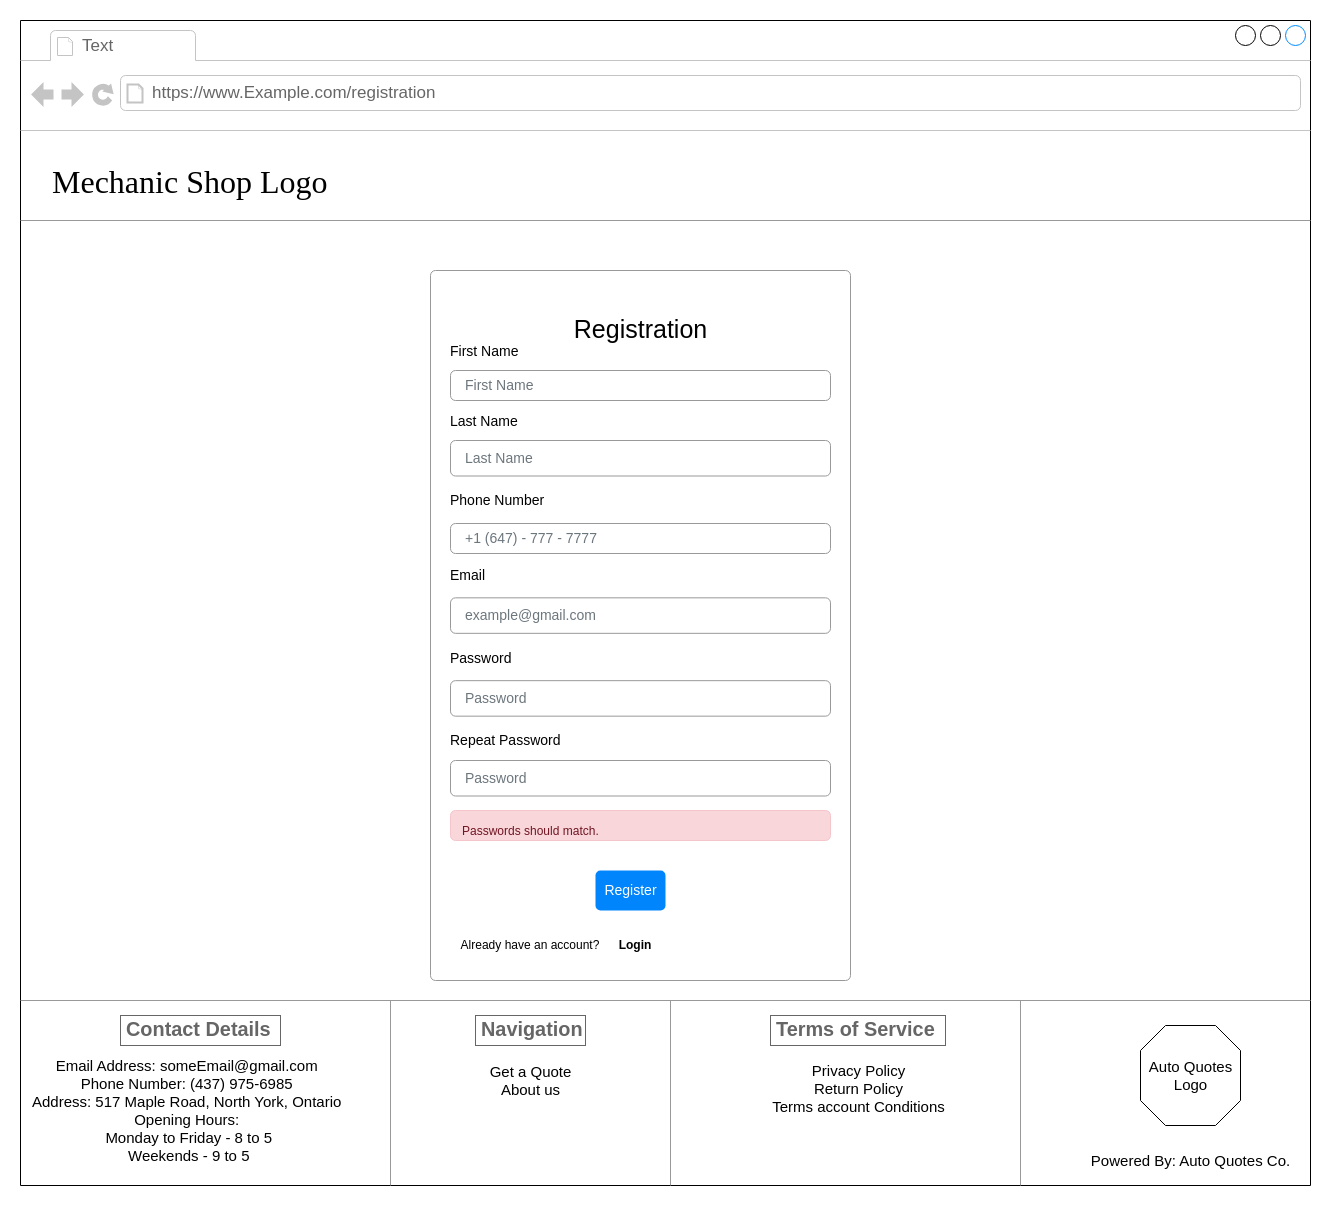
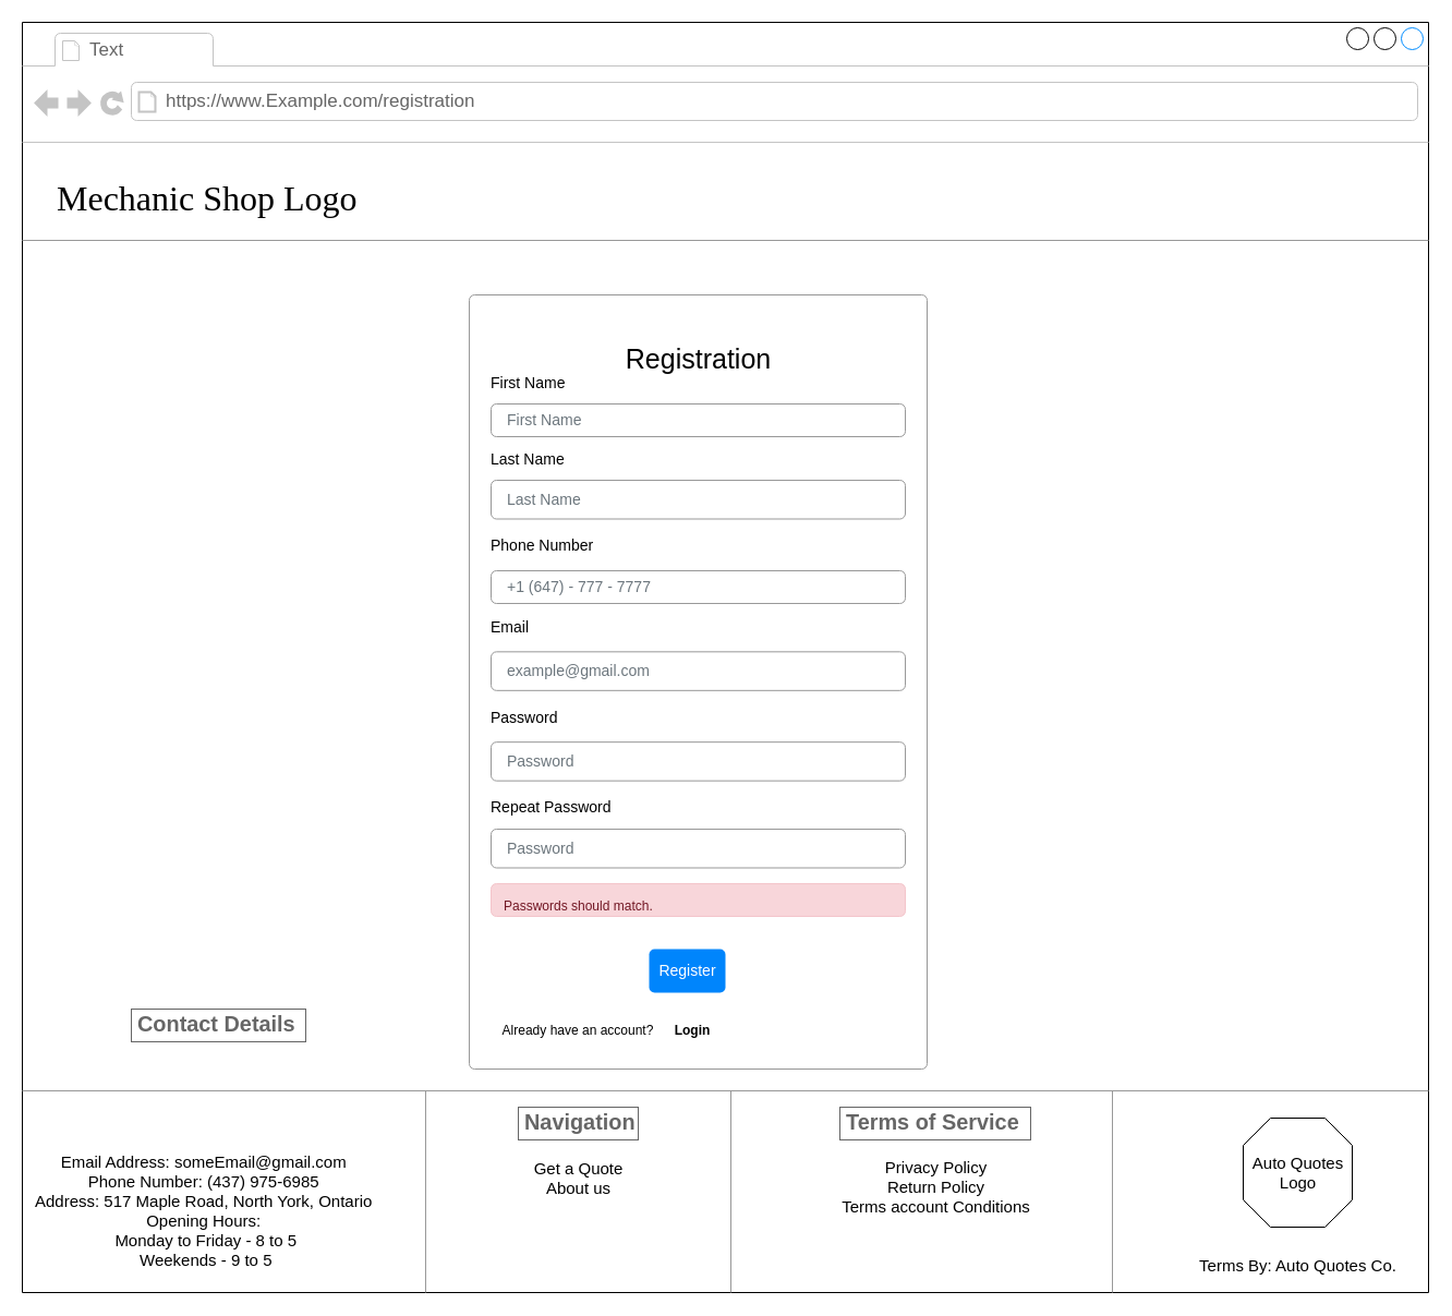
- <mxCell id="30" value="&lt;h3&gt;Contact Details&lt;/h3&gt;" style="strokeWidth=1;shadow=0;dashed=0;align=center;html=1;shape=mxgraph.mockup.text.textBox;fontColor=#666666;align=left;fontSize=17;spacingLeft=4;spacingTop=-3;strokeColor=#666666;mainText=" parent="1" vertex="1"><mxGeometry x="120" y="1015" width="160" height="30" as="geometry" /></mxCell>
+ <mxCell id="30" value="&lt;h3&gt;Contact Details&lt;/h3&gt;" style="strokeWidth=1;shadow=0;dashed=0;align=center;html=1;shape=mxgraph.mockup.text.textBox;fontColor=#666666;align=left;fontSize=17;spacingLeft=4;spacingTop=-3;strokeColor=#666666;mainText=" parent="1" vertex="1"><mxGeometry x="120" y="925" width="160" height="30" as="geometry" /></mxCell>
- <mxCell id="32" value="Powered By: Auto Quotes Co." style="text;html=1;align=center;verticalAlign=middle;resizable=0;points=[];autosize=1;strokeColor=none;fillColor=none;fontSize=15;" parent="1" vertex="1"><mxGeometry x="1080" y="1145" width="220" height="30" as="geometry" /></mxCell>
+ <mxCell id="32" value="Terms By: Auto Quotes Co." style="text;html=1;align=center;verticalAlign=middle;resizable=0;points=[];autosize=1;strokeColor=none;fillColor=none;fontSize=15;" parent="1" vertex="1"><mxGeometry x="1080" y="1145" width="220" height="30" as="geometry" /></mxCell>
